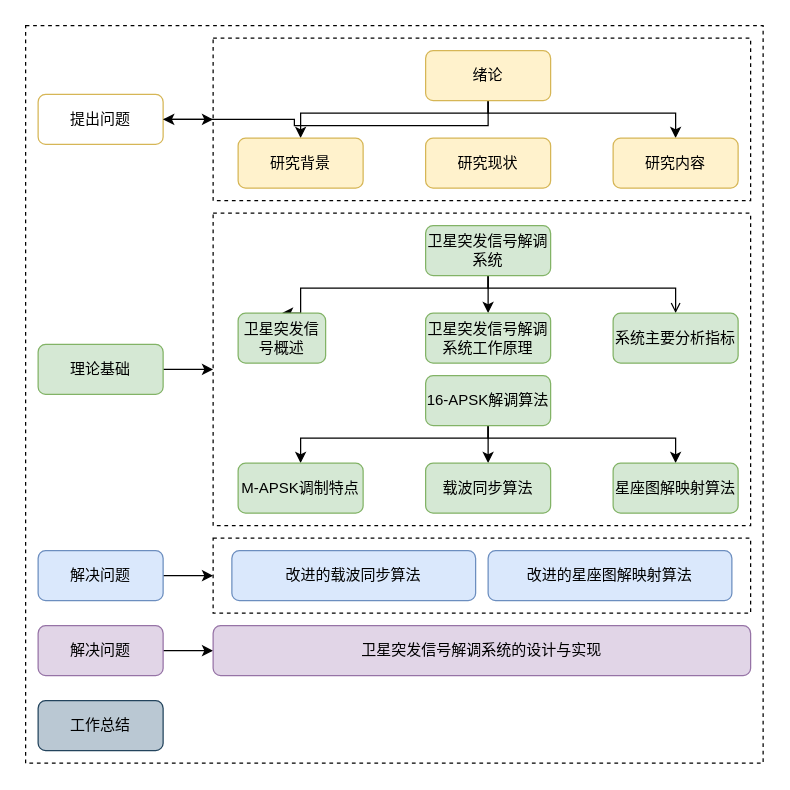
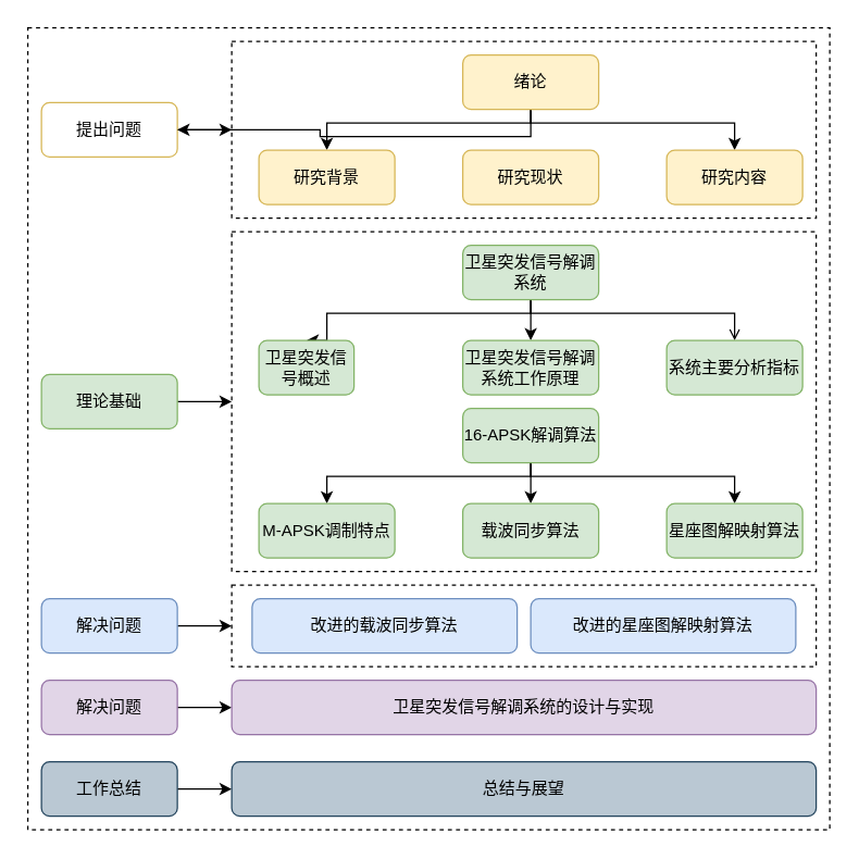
+ <mxCell id="38" style="edgeStyle=orthogonalEdgeStyle;rounded=0;orthogonalLoop=1;jettySize=auto;html=1;exitX=1;exitY=0.5;exitDx=0;exitDy=0;entryX=0;entryY=0.5;entryDx=0;entryDy=0;" edge="1" parent="1" source="39" target="40"><mxGeometry relative="1" as="geometry" /></mxCell>
+ <mxCell id="40" value="总结与展望" style="rounded=1;whiteSpace=wrap;html=1;fillColor=#bac8d3;strokeColor=#23445d;" vertex="1" parent="1"><mxGeometry x="170" y="560" width="430" height="40" as="geometry" /></mxCell>
